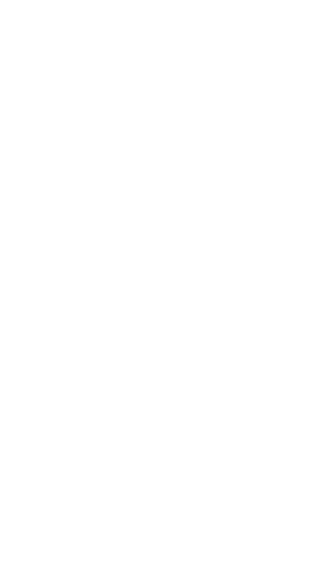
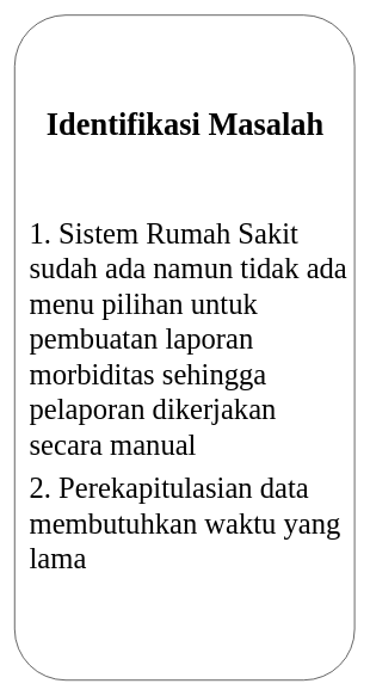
+ <mxCell id="2" value="&lt;p style=&quot;margin-bottom: 0cm;&quot; class=&quot;MsoNormal&quot;&gt;&lt;/p&gt;&lt;div style=&quot;text-align: center;&quot;&gt;&lt;b style=&quot;background-color: transparent; color: light-dark(rgb(0, 0, 0), rgb(255, 255, 255));&quot;&gt;&lt;span style=&quot;line-height: 115%; font-family: &amp;quot;Times New Roman&amp;quot;, serif;&quot;&gt;&lt;font style=&quot;font-size: 44px;&quot;&gt;Identifikasi Masalah&lt;/font&gt;&lt;/span&gt;&lt;/b&gt;&lt;/div&gt;&lt;p&gt;&lt;/p&gt;&lt;font style=&quot;font-size: 41px;&quot;&gt;&lt;div style=&quot;text-align: center;&quot;&gt;&lt;br&gt;&lt;/div&gt;&lt;br&gt;&lt;/font&gt;&lt;p style=&quot;margin-top: 0cm; margin-right: 0cm; margin-left: 14.2pt;&quot; class=&quot;MsoListParagraphCxSpFirst&quot;&gt;&lt;font style=&quot;font-size: 41px;&quot;&gt;&lt;span style=&quot;line-height: 115%; font-family: &amp;quot;Times New Roman&amp;quot;, serif;&quot;&gt;1.&lt;span style=&quot;font-variant-numeric: normal; font-variant-east-asian: normal; font-variant-alternates: normal; font-size-adjust: none; font-kerning: auto; font-optical-sizing: auto; font-feature-settings: normal; font-variation-settings: normal; font-variant-position: normal; font-variant-emoji: normal; font-stretch: normal; line-height: normal; font-family: &amp;quot;Times New Roman&amp;quot;;&quot;&gt;&amp;nbsp;&lt;/span&gt;&lt;/span&gt;&lt;span style=&quot;line-height: 115%; font-family: &amp;quot;Times New Roman&amp;quot;, serif;&quot;&gt;Sistem Rumah Sakit sudah ada namun tidak ada menu pilihan untuk pembuatan laporan morbiditas sehingga pelaporan dikerjakan secara manual&lt;/span&gt;&lt;/font&gt;&lt;/p&gt;&lt;p style=&quot;margin-top: 0cm; margin-right: 0cm; margin-left: 14.2pt;&quot; class=&quot;MsoListParagraphCxSpMiddle&quot;&gt;&lt;font style=&quot;font-size: 41px;&quot;&gt;&lt;span style=&quot;line-height: 115%; font-family: &amp;quot;Times New Roman&amp;quot;, serif;&quot;&gt;2.&lt;span style=&quot;font-variant-numeric: normal; font-variant-east-asian: normal; font-variant-alternates: normal; font-size-adjust: none; font-kerning: auto; font-optical-sizing: auto; font-feature-settings: normal; font-variation-settings: normal; font-variant-position: normal; font-variant-emoji: normal; font-stretch: normal; line-height: normal; font-family: &amp;quot;Times New Roman&amp;quot;;&quot;&gt;&amp;nbsp;&lt;/span&gt;&lt;/span&gt;&lt;span style=&quot;line-height: 115%; font-family: &amp;quot;Times New Roman&amp;quot;, serif;&quot;&gt;Perekapitulasian data membutuhkan waktu yang lama&lt;/span&gt;&lt;/font&gt;&lt;/p&gt;" style="rounded=1;whiteSpace=wrap;html=1;align=left;" vertex="1" parent="1"><mxGeometry x="20" y="20" width="475" height="929" as="geometry" /></mxCell>
